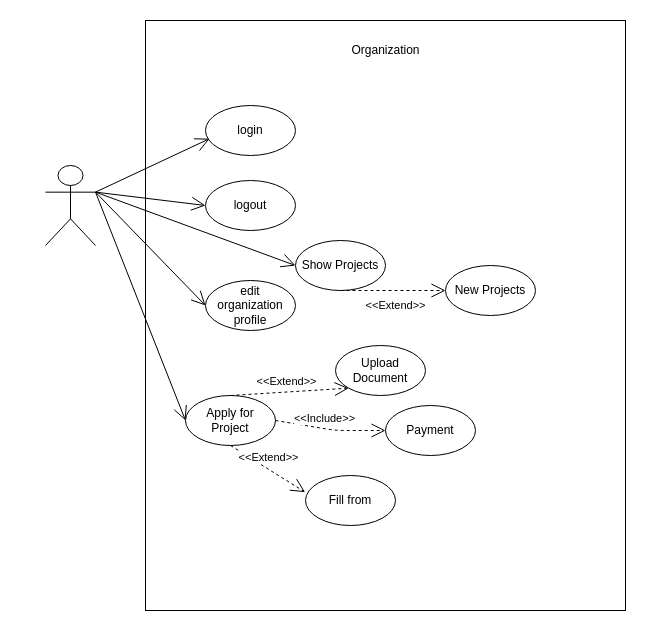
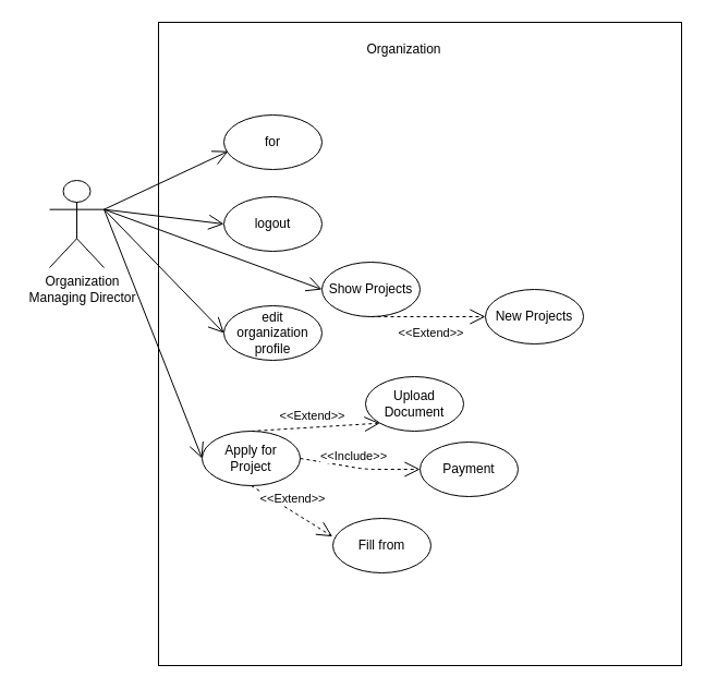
- <mxCell id="23" value="Organization" style="text;html=1;align=center;verticalAlign=middle;resizable=0;points=[];autosize=1;" vertex="1" parent="1"><mxGeometry x="345" y="40" width="80" height="20" as="geometry" /></mxCell>
+ <mxCell id="23" value="Organization" style="text;html=1;align=center;verticalAlign=middle;resizable=0;points=[];autosize=1;" vertex="1" parent="1"><mxGeometry x="330" y="35" width="80" height="20" as="geometry" /></mxCell>
- <mxCell id="5" value="login" style="ellipse;whiteSpace=wrap;html=1;" vertex="1" parent="1"><mxGeometry x="205" y="105" width="90" height="50" as="geometry" /></mxCell>
+ <mxCell id="5" value="for" style="ellipse;whiteSpace=wrap;html=1;" vertex="1" parent="1"><mxGeometry x="205" y="105" width="90" height="50" as="geometry" /></mxCell>
+ <mxCell id="4" value="Organization&lt;br&gt;Managing Director" style="text;html=1;align=center;verticalAlign=middle;resizable=0;points=[];autosize=1;" vertex="1" parent="1"><mxGeometry x="20" y="250" width="110" height="30" as="geometry" /></mxCell>
